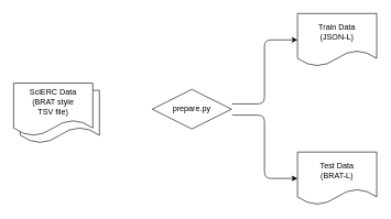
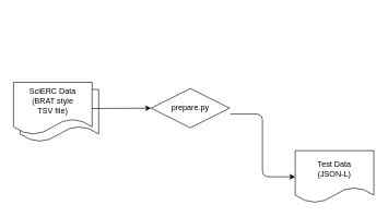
- <mxCell id="9" value="Train Data&lt;br&gt;(JSON-L)" style="shape=document;whiteSpace=wrap;html=1;boundedLbl=1;" vertex="1" parent="8"><mxGeometry width="120" height="80" as="geometry" /></mxCell>
- <mxCell id="7" value="" style="edgeStyle=elbowEdgeStyle;elbow=horizontal;endArrow=classic;html=1;rounded=1;exitX=1.008;exitY=0.367;exitDx=0;exitDy=0;exitPerimeter=0;entryX=0;entryY=0.5;entryDx=0;entryDy=0;" edge="1" parent="1" source="2" target="9"><mxGeometry width="50" height="50" relative="1" as="geometry"><mxPoint x="340" y="420" as="sourcePoint" /><mxPoint x="390" y="370" as="targetPoint" /></mxGeometry></mxCell>
+ <mxCell id="6" value="" style="endArrow=classic;html=1;rounded=0;exitX=1;exitY=0.5;exitDx=0;exitDy=0;entryX=0;entryY=0.5;entryDx=0;entryDy=0;" edge="1" parent="1" source="5" target="2"><mxGeometry width="50" height="50" relative="1" as="geometry"><mxPoint x="150" y="138" as="sourcePoint" /><mxPoint x="230" y="148" as="targetPoint" /></mxGeometry></mxCell>
- <mxCell id="10" value="&lt;span style=&quot;font-weight: normal;&quot;&gt;Test Data&lt;br&gt;(BRAT-L)&lt;/span&gt;" style="shape=document;whiteSpace=wrap;html=1;boundedLbl=1;fontStyle=1" vertex="1" parent="8"><mxGeometry y="210" width="120" height="80" as="geometry" /></mxCell>
+ <mxCell id="10" value="&lt;span style=&quot;font-weight: normal;&quot;&gt;Test Data&lt;br&gt;(JSON-L)&lt;/span&gt;" style="shape=document;whiteSpace=wrap;html=1;boundedLbl=1;fontStyle=1" vertex="1" parent="8"><mxGeometry y="210" width="120" height="80" as="geometry" /></mxCell>
